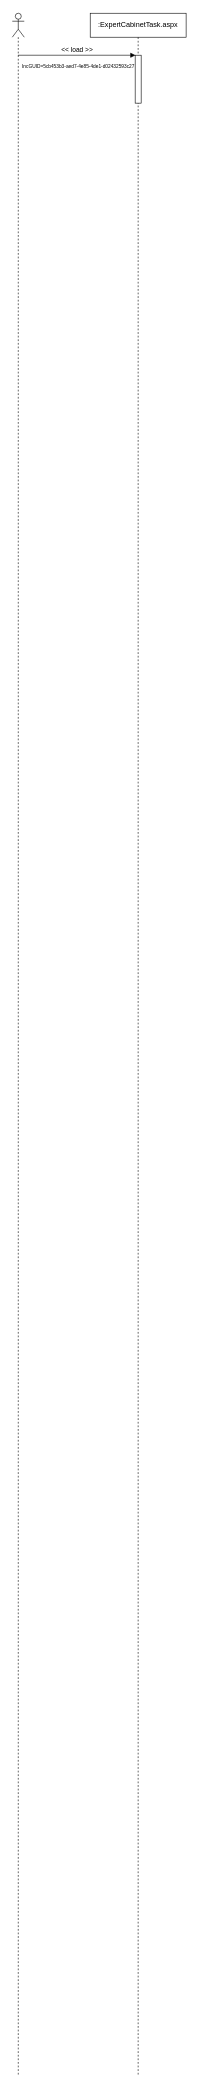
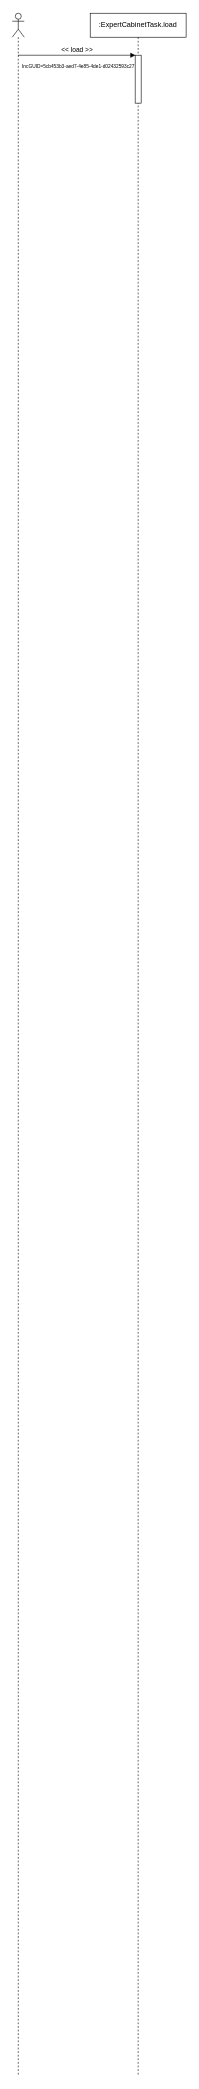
- <mxCell id="4" value=":ExpertCabinetTask.aspx" style="shape=umlLifeline;perimeter=lifelinePerimeter;whiteSpace=wrap;html=1;container=1;collapsible=0;recursiveResize=0;outlineConnect=0;" vertex="1" parent="1"><mxGeometry x="150" y="20" width="160" height="3440" as="geometry" /></mxCell>
+ <mxCell id="4" value=":ExpertCabinetTask.load" style="shape=umlLifeline;perimeter=lifelinePerimeter;whiteSpace=wrap;html=1;container=1;collapsible=0;recursiveResize=0;outlineConnect=0;" vertex="1" parent="1"><mxGeometry x="150" y="20" width="160" height="3440" as="geometry" /></mxCell>
